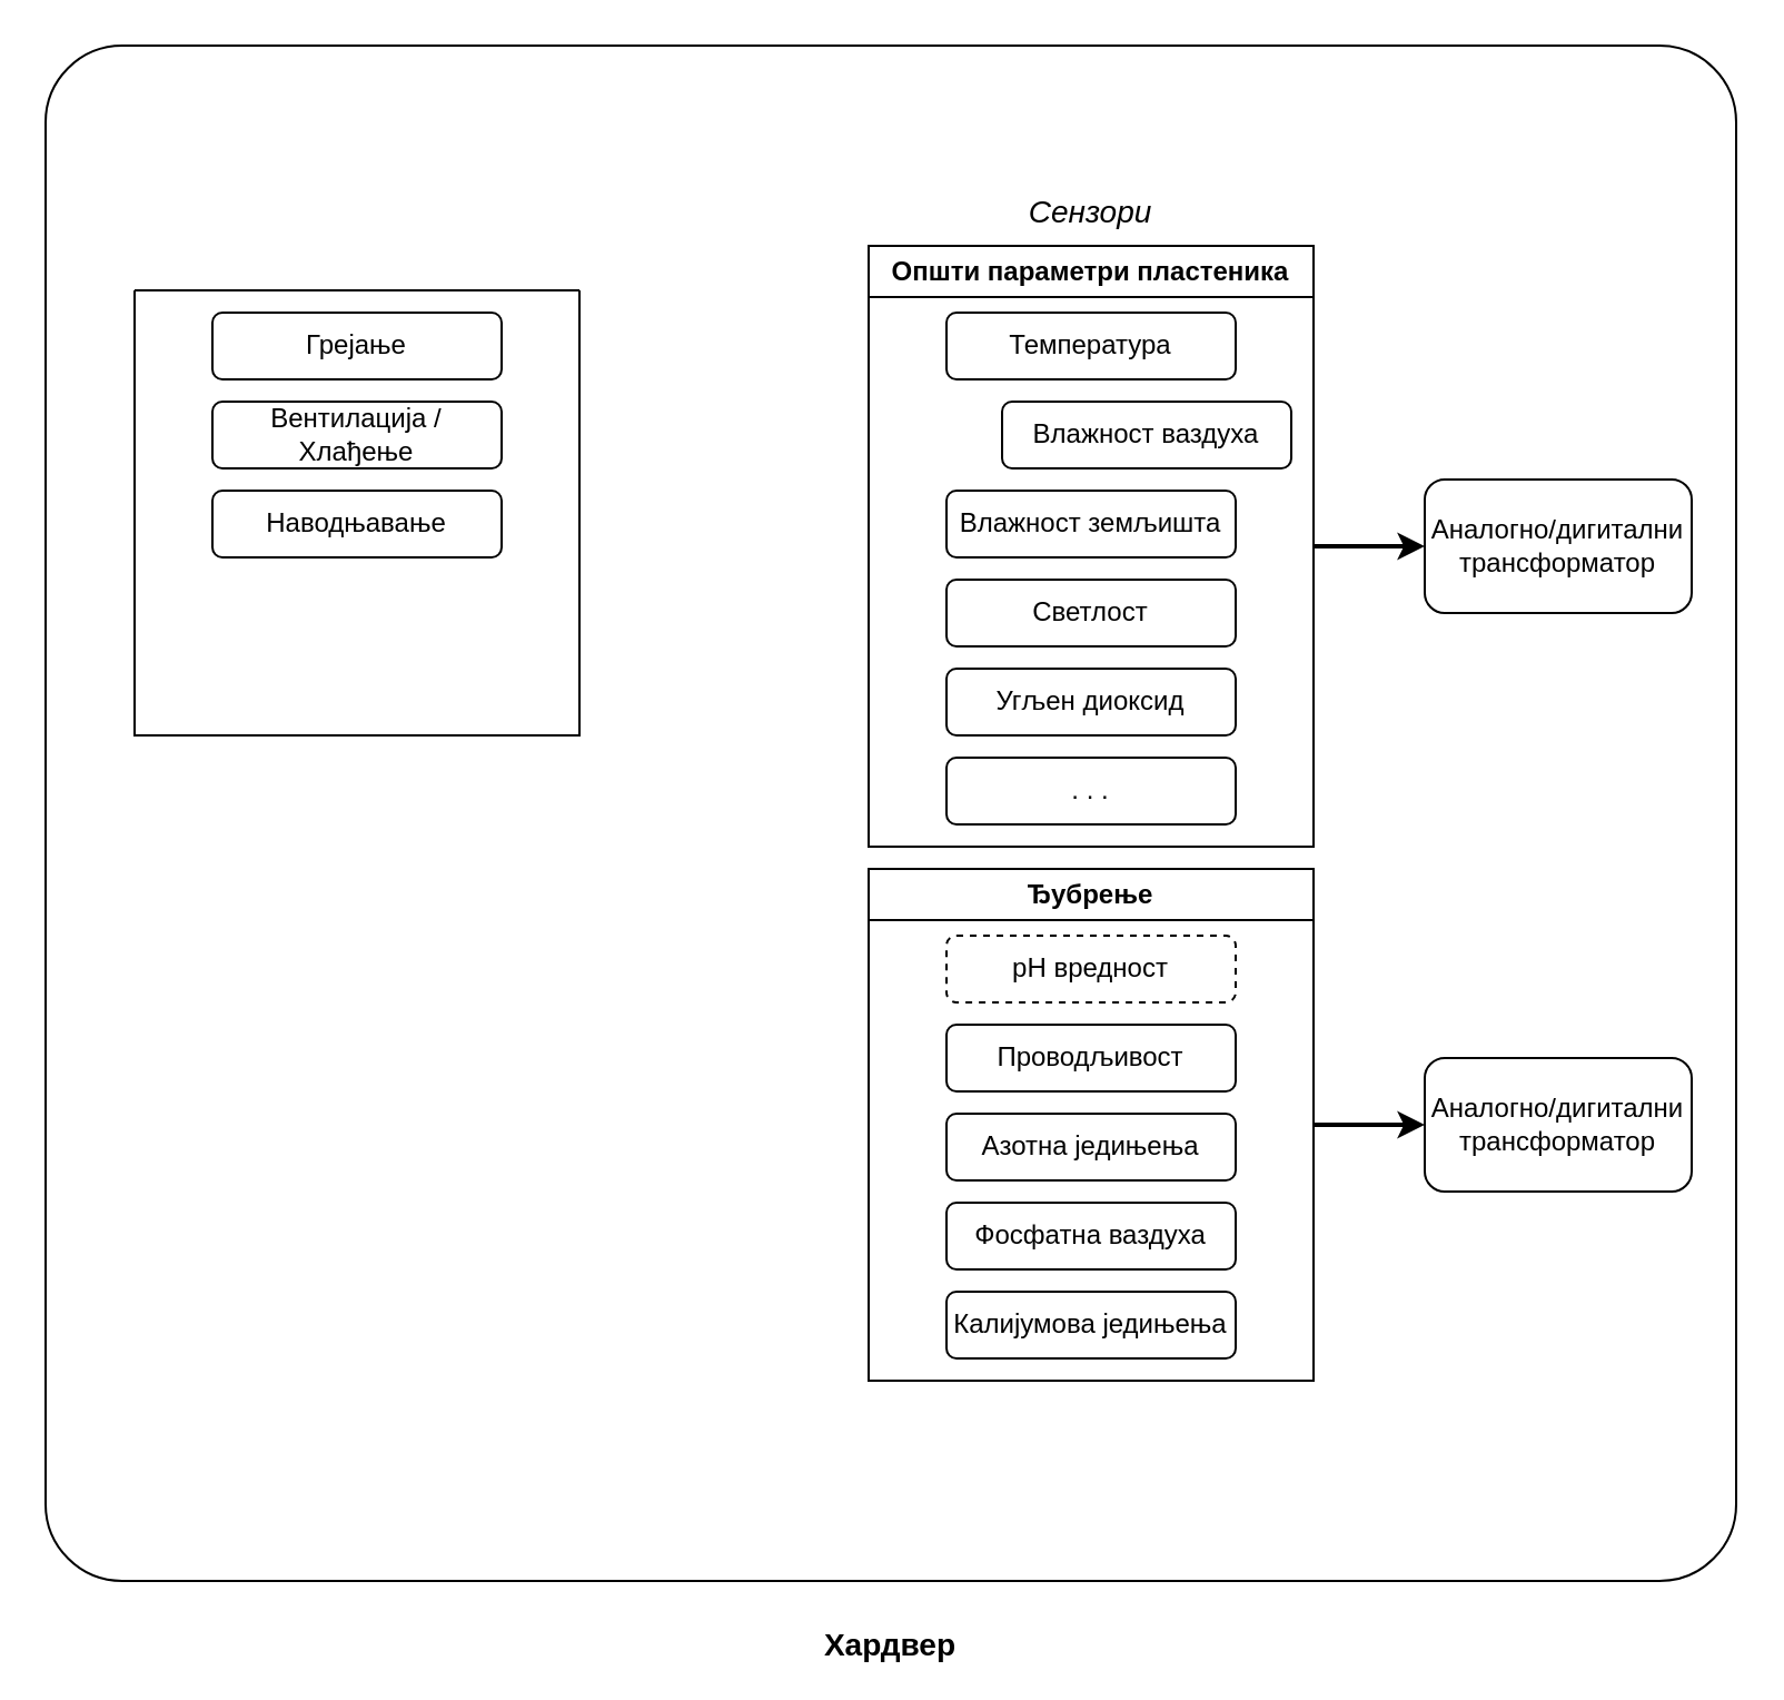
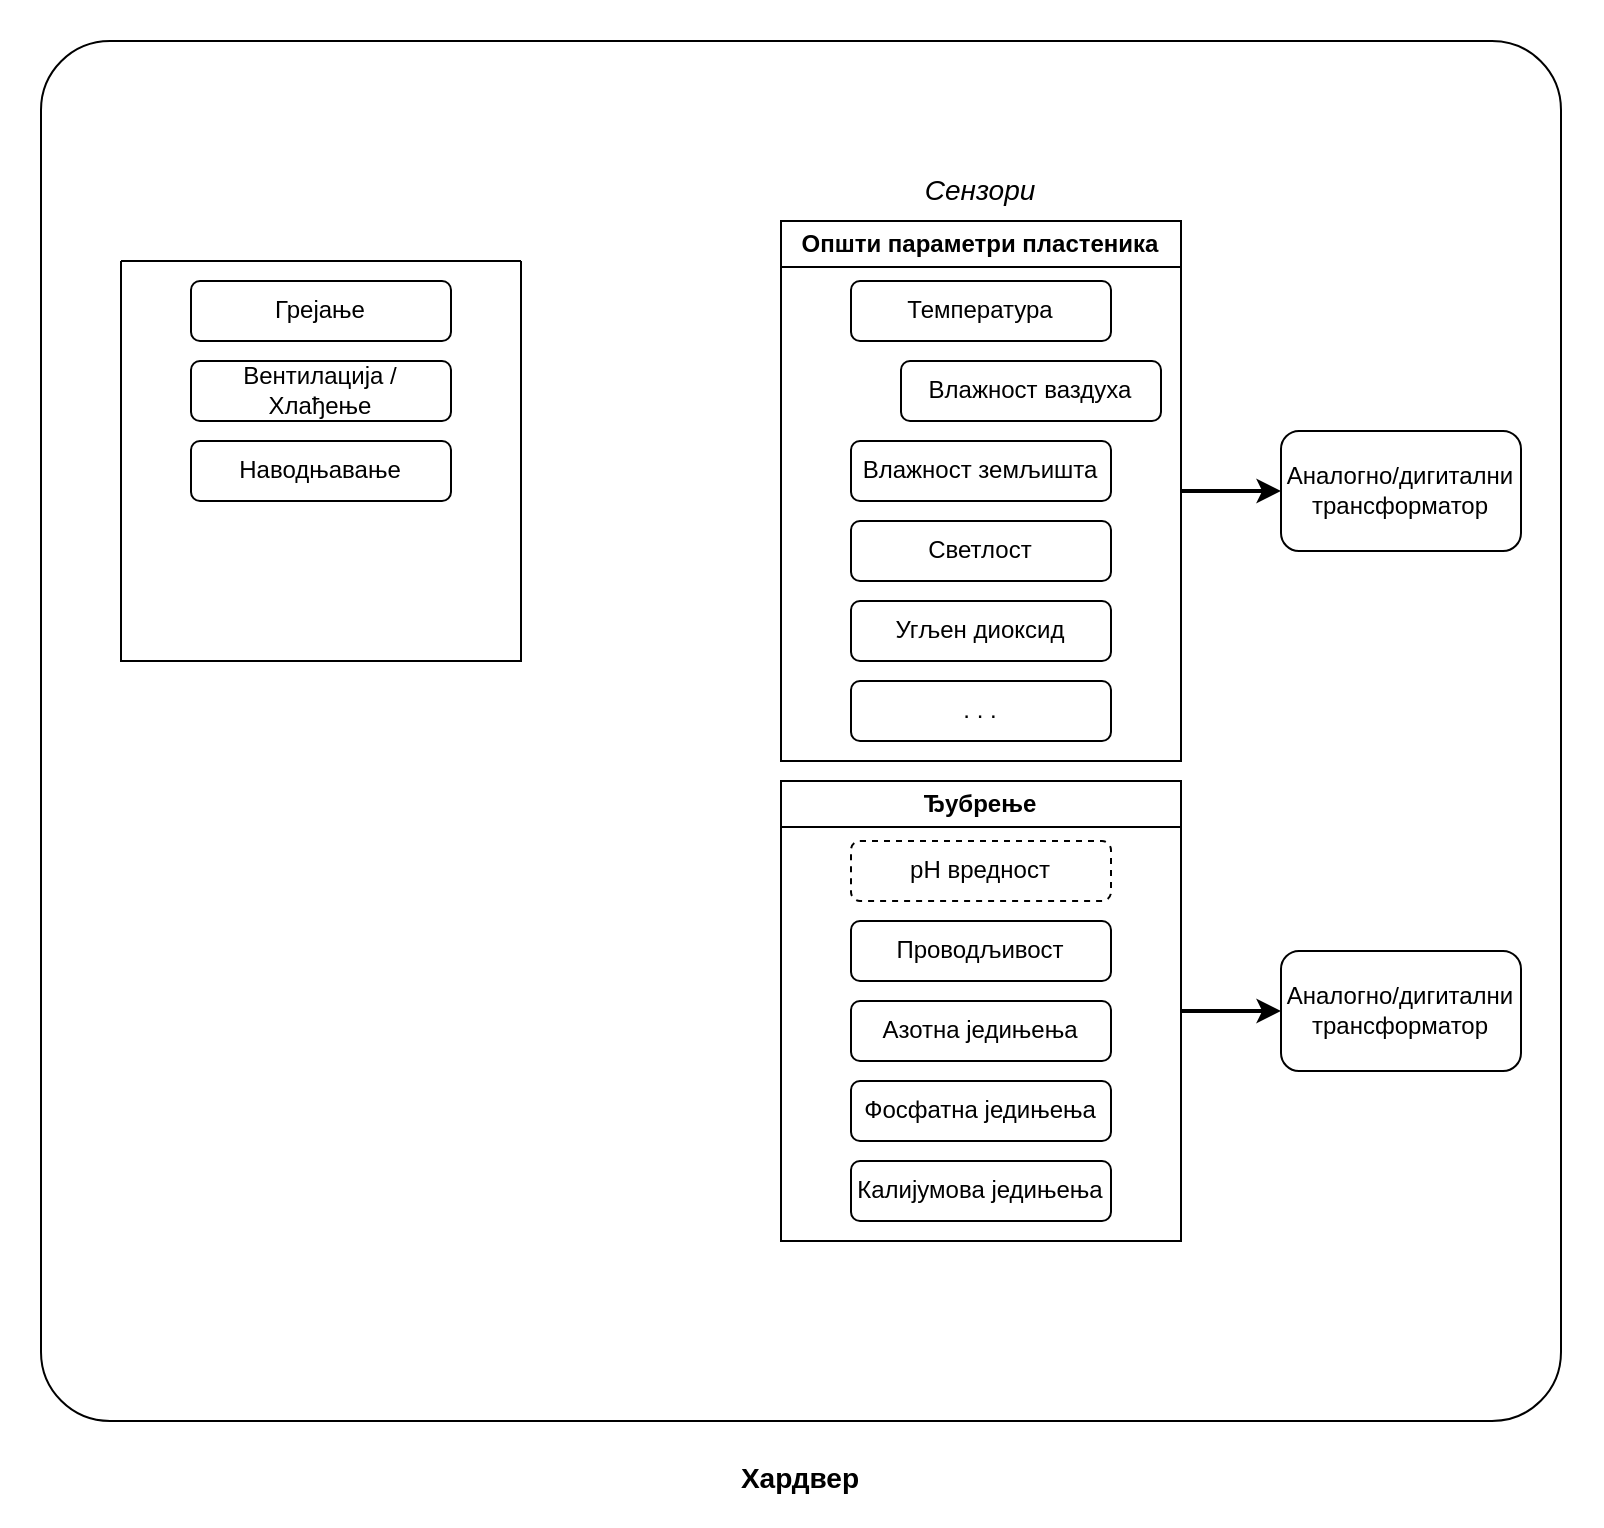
- <mxCell id="18" value="Фосфатна ваздуха" style="rounded=1;whiteSpace=wrap;html=1;" vertex="1" parent="13"><mxGeometry x="35" y="150" width="130" height="30" as="geometry" /></mxCell>
+ <mxCell id="18" value="Фосфатна једињења" style="rounded=1;whiteSpace=wrap;html=1;" vertex="1" parent="13"><mxGeometry x="35" y="150" width="130" height="30" as="geometry" /></mxCell>
